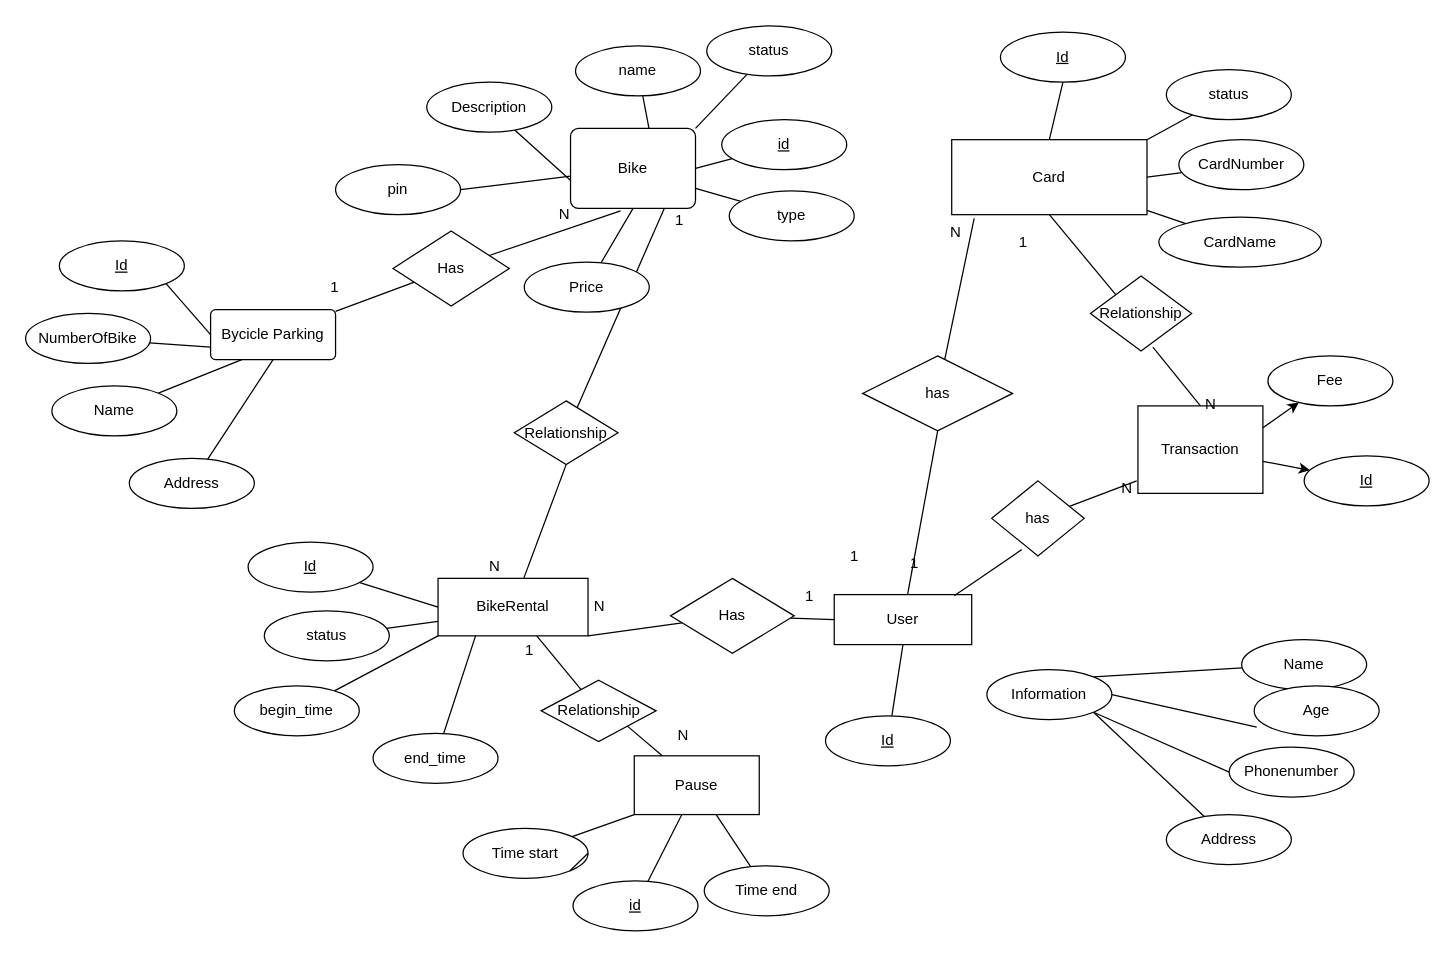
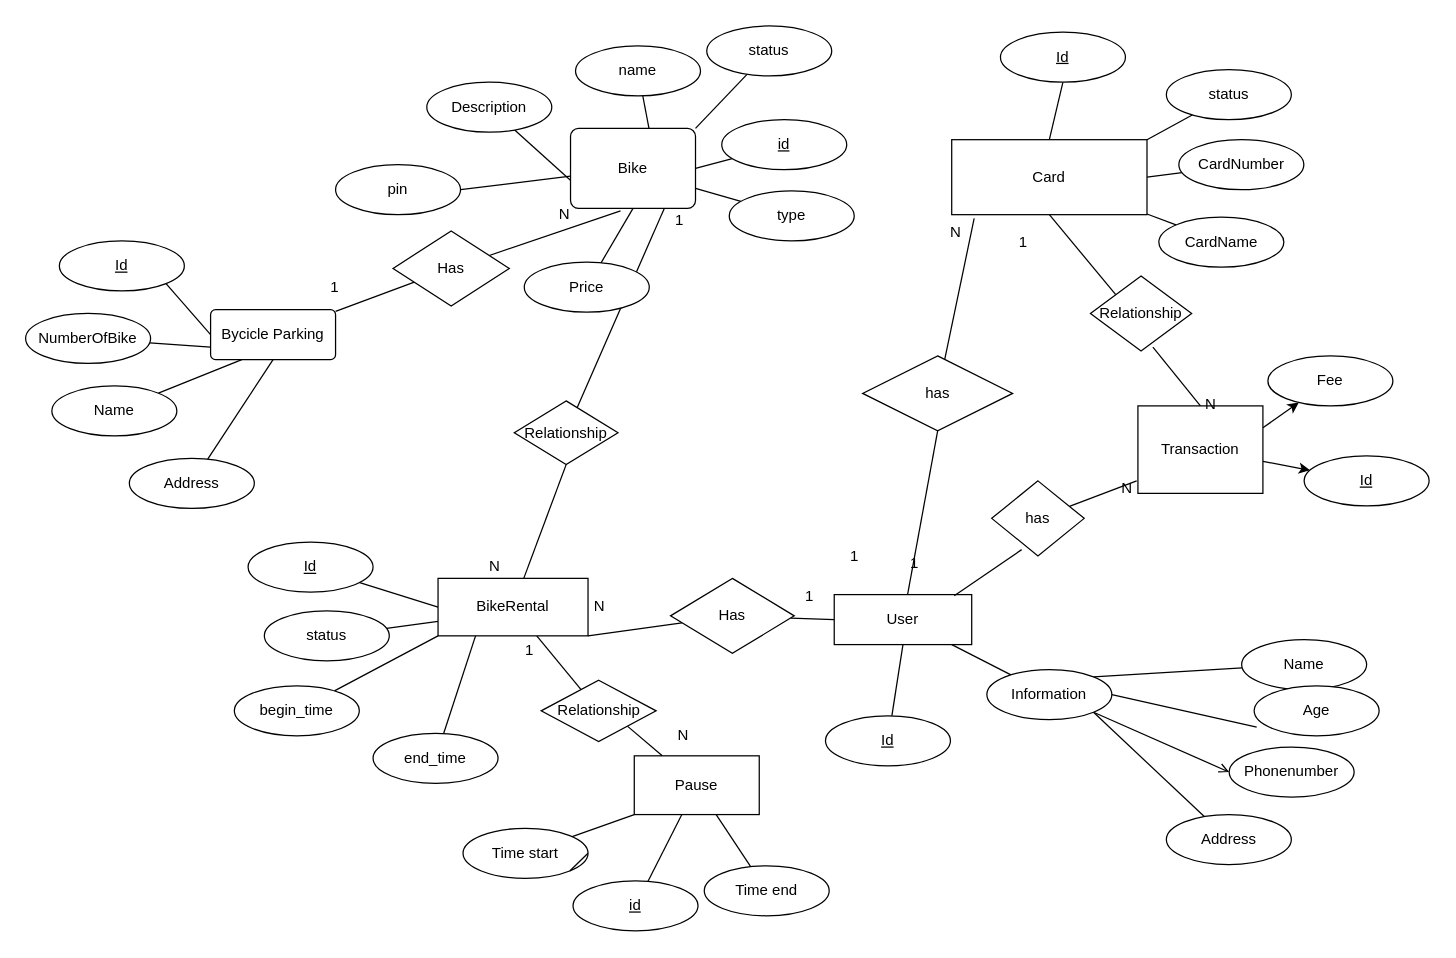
- <mxCell id="22" value="CardName" style="ellipse;whiteSpace=wrap;html=1;align=center;" parent="1" vertex="1"><mxGeometry x="926.75" y="173" width="130" height="40" as="geometry" /></mxCell>
+ <mxCell id="22" value="CardName" style="ellipse;whiteSpace=wrap;html=1;align=center;" parent="1" vertex="1"><mxGeometry x="926.75" y="173" width="100" height="40" as="geometry" /></mxCell>
+ <mxCell id="2" style="edgeStyle=none;rounded=0;orthogonalLoop=1;jettySize=auto;html=1;endArrow=none;endFill=0;" parent="1" source="26" target="7" edge="1"><mxGeometry relative="1" as="geometry"><mxPoint x="147" y="301" as="sourcePoint" /></mxGeometry></mxCell>
- <mxCell id="6" style="edgeStyle=none;rounded=0;orthogonalLoop=1;jettySize=auto;html=1;exitX=1;exitY=1;exitDx=0;exitDy=0;entryX=0;entryY=0.5;entryDx=0;entryDy=0;endArrow=none;endFill=0;" parent="1" source="7" target="10" edge="1"><mxGeometry relative="1" as="geometry" /></mxCell>
+ <mxCell id="6" style="edgeStyle=none;rounded=0;orthogonalLoop=1;jettySize=auto;html=1;exitX=1;exitY=1;exitDx=0;exitDy=0;entryX=0;entryY=0.5;entryDx=0;entryDy=0;endArrow=open;endFill=0;" parent="1" source="7" target="10" edge="1"><mxGeometry relative="1" as="geometry" /></mxCell>
